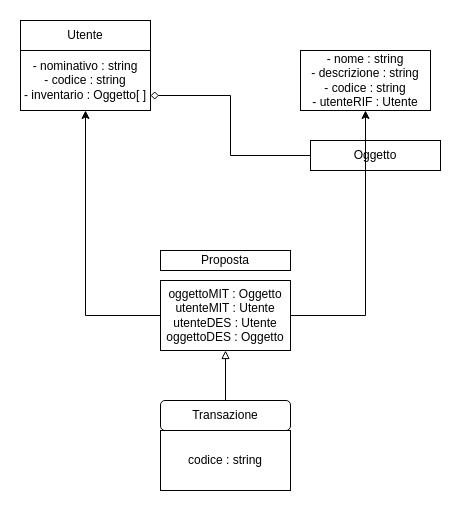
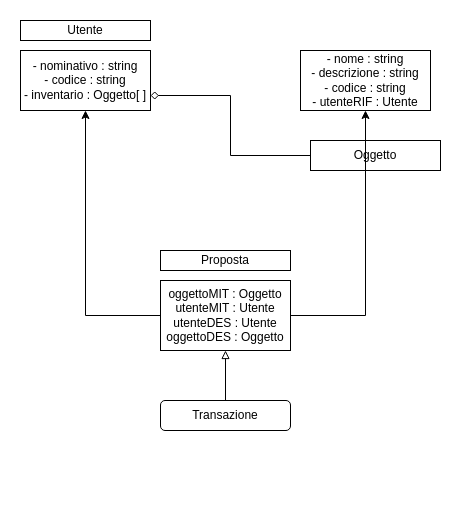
- <mxCell id="5" value="Utente" style="rounded=0;whiteSpace=wrap;html=1;" parent="1" vertex="1"><mxGeometry x="20" y="20" width="130" height="30" as="geometry" /></mxCell>
+ <mxCell id="5" value="Utente" style="rounded=0;whiteSpace=wrap;html=1;" parent="1" vertex="1"><mxGeometry x="20" y="20" width="130" height="20" as="geometry" /></mxCell>
- <mxCell id="13" value="codice : string" style="rounded=0;whiteSpace=wrap;html=1;" parent="1" vertex="1"><mxGeometry x="160" y="430" width="130" height="60" as="geometry" /></mxCell>
